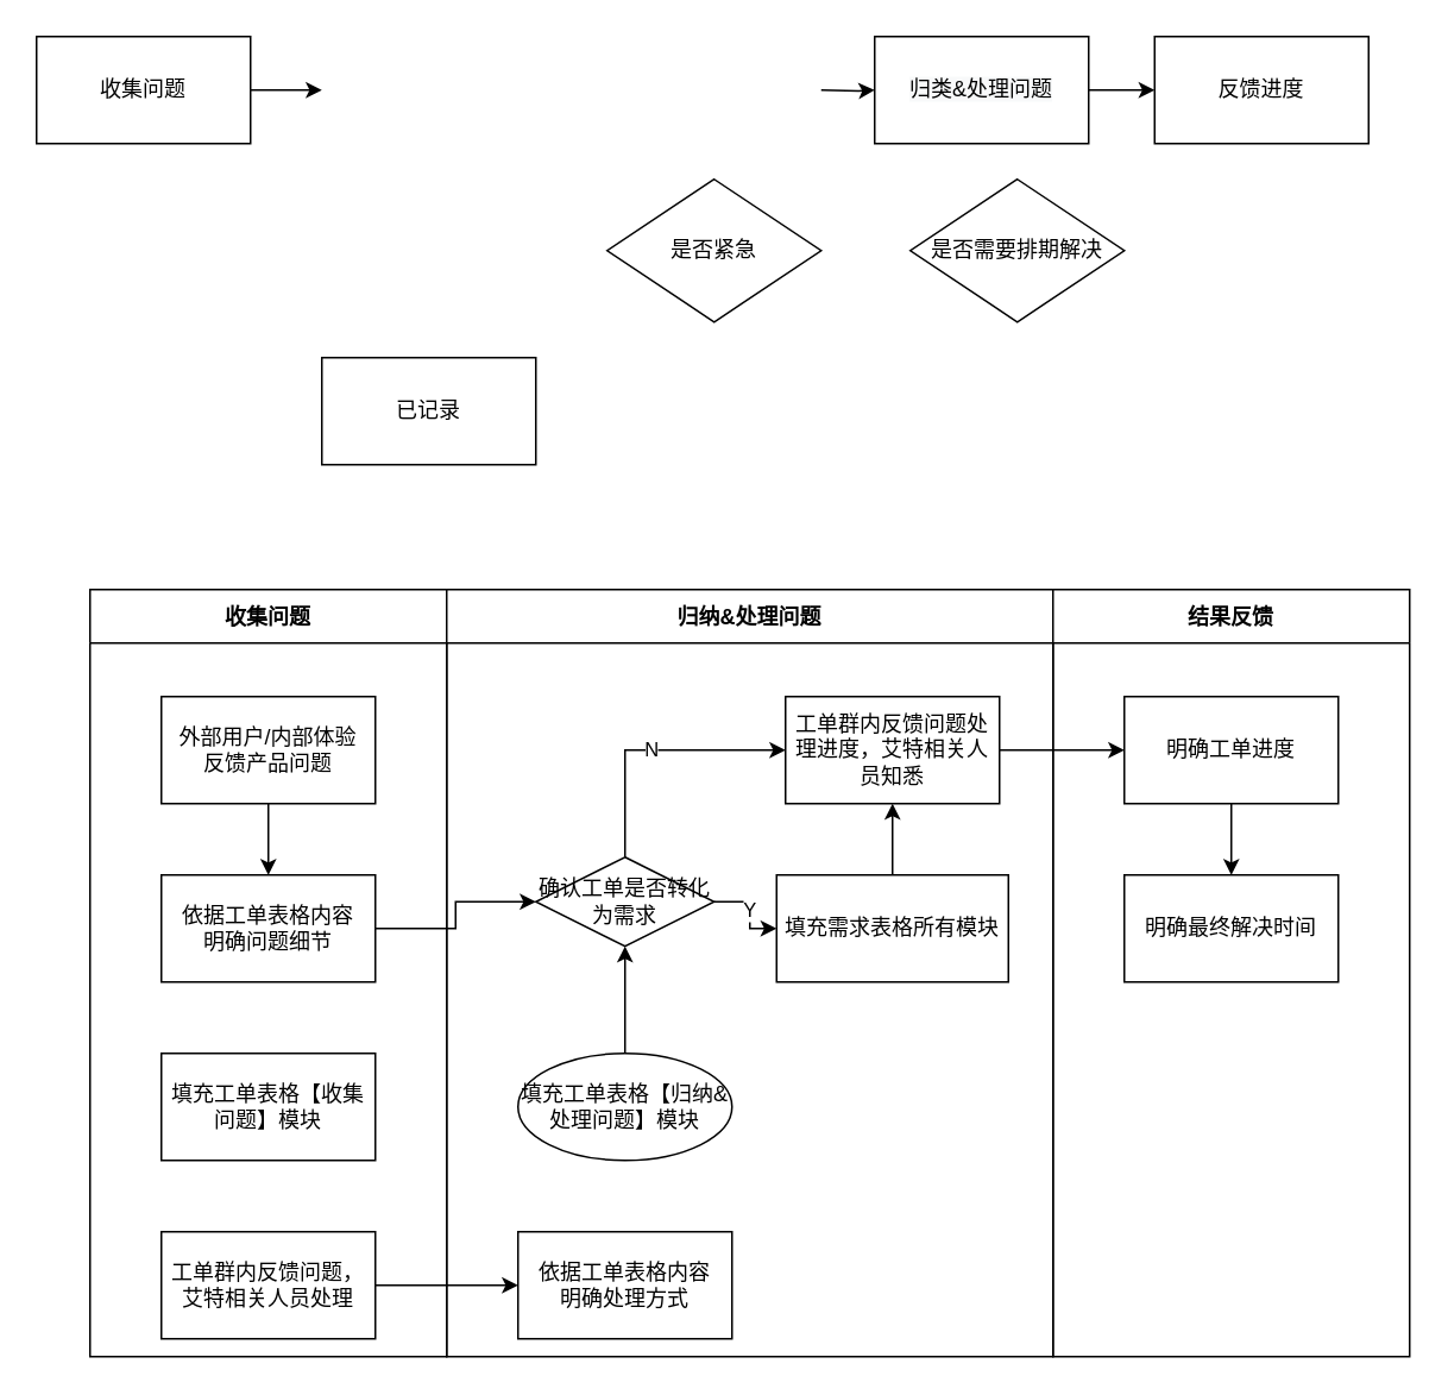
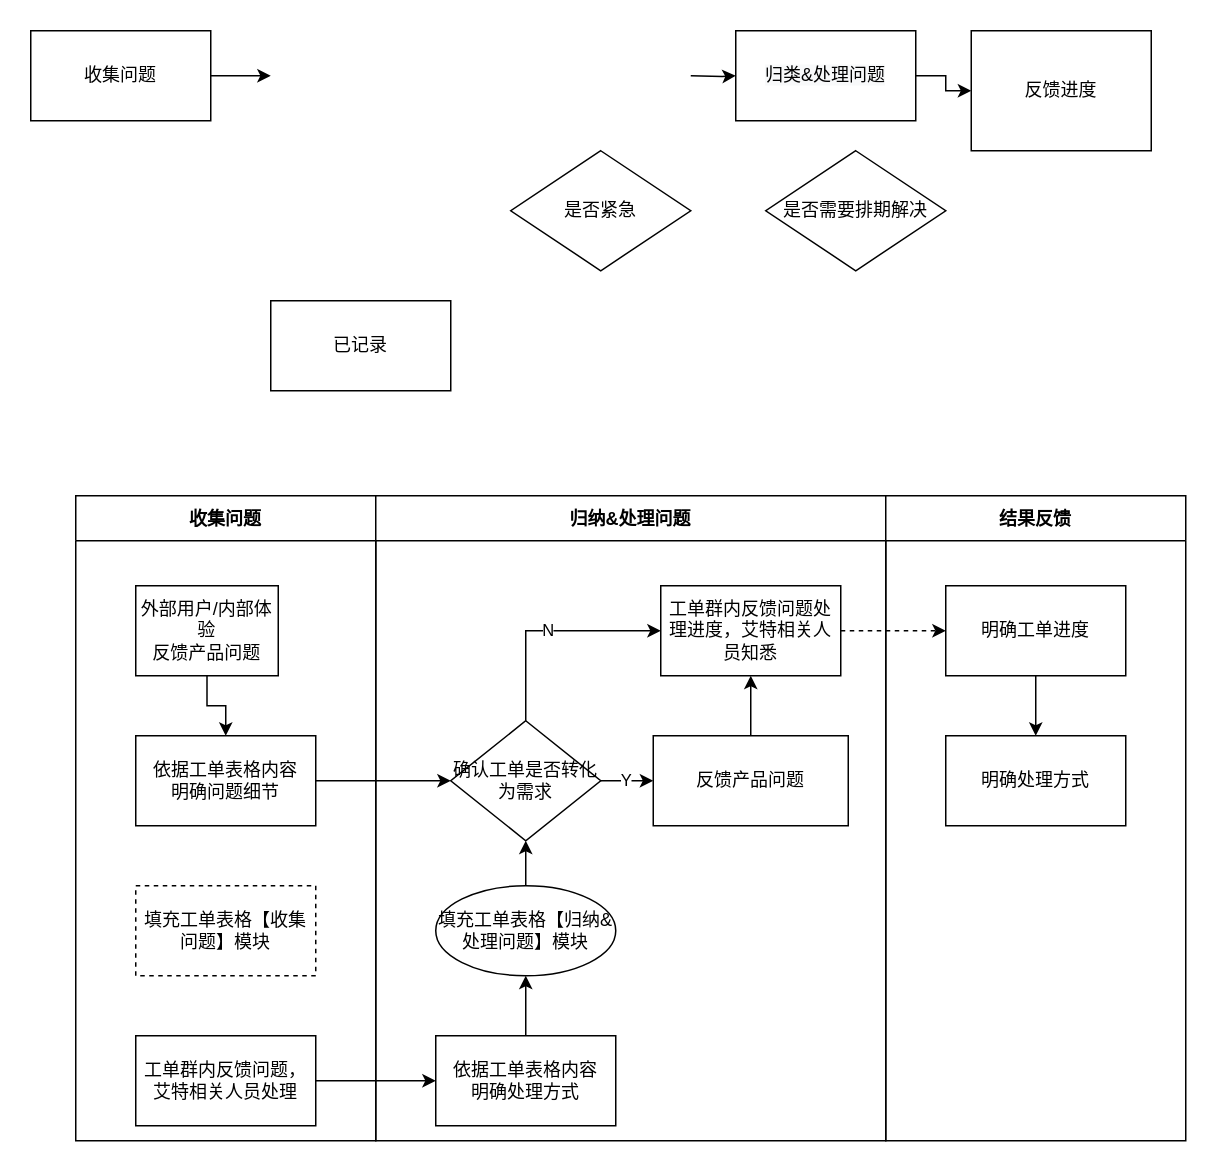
- <mxCell id="8" value="反馈进度" style="rounded=0;whiteSpace=wrap;html=1;" vertex="1" parent="1"><mxGeometry x="647" y="20" width="120" height="60" as="geometry" /></mxCell>
+ <mxCell id="8" value="反馈进度" style="rounded=0;whiteSpace=wrap;html=1;" vertex="1" parent="1"><mxGeometry x="647" y="20" width="120" height="80" as="geometry" /></mxCell>
- <mxCell id="13" value="外部用户/内部体验&lt;br&gt;反馈产品问题" style="rounded=0;whiteSpace=wrap;html=1;" vertex="1" parent="11"><mxGeometry x="40" y="60" width="120" height="60" as="geometry" /></mxCell>
+ <mxCell id="13" value="外部用户/内部体验&lt;br&gt;反馈产品问题" style="rounded=0;whiteSpace=wrap;html=1;" vertex="1" parent="11"><mxGeometry x="40" y="60" width="95" height="60" as="geometry" /></mxCell>
- <mxCell id="34" value="" style="edgeStyle=orthogonalEdgeStyle;rounded=0;orthogonalLoop=1;jettySize=auto;html=1;" edge="1" parent="1" source="19" target="31"><mxGeometry relative="1" as="geometry" /></mxCell>
+ <mxCell id="34" value="" style="edgeStyle=orthogonalEdgeStyle;rounded=0;orthogonalLoop=1;jettySize=auto;html=1;dashed=1;" edge="1" parent="1" source="19" target="31"><mxGeometry relative="1" as="geometry" /></mxCell>
- <mxCell id="24" value="&lt;span&gt;确认工单是否转化为需求&lt;/span&gt;" style="rhombus;whiteSpace=wrap;html=1;" vertex="1" parent="18"><mxGeometry x="50" y="150" width="100" height="50" as="geometry" /></mxCell>
+ <mxCell id="24" value="&lt;span&gt;确认工单是否转化为需求&lt;/span&gt;" style="rhombus;whiteSpace=wrap;html=1;" vertex="1" parent="18"><mxGeometry x="50" y="150" width="100" height="80" as="geometry" /></mxCell>
- <mxCell id="28" value="&lt;span&gt;填充需求表格所有模块&lt;/span&gt;" style="rounded=0;whiteSpace=wrap;html=1;" vertex="1" parent="18"><mxGeometry x="185" y="160" width="130" height="60" as="geometry" /></mxCell>
+ <mxCell id="28" value="&lt;span&gt;反馈产品问题&lt;/span&gt;" style="rounded=0;whiteSpace=wrap;html=1;" vertex="1" parent="18"><mxGeometry x="185" y="160" width="130" height="60" as="geometry" /></mxCell>
- <mxCell id="32" value="明确最终解决时间" style="rounded=0;whiteSpace=wrap;html=1;" vertex="1" parent="29"><mxGeometry x="40" y="160" width="120" height="60" as="geometry" /></mxCell>
+ <mxCell id="32" value="明确处理方式" style="rounded=0;whiteSpace=wrap;html=1;" vertex="1" parent="29"><mxGeometry x="40" y="160" width="120" height="60" as="geometry" /></mxCell>
- <mxCell id="15" value="填充工单表格【收集问题】模块" style="rounded=0;whiteSpace=wrap;html=1;" vertex="1" parent="1"><mxGeometry x="90" y="590" width="120" height="60" as="geometry" /></mxCell>
+ <mxCell id="15" value="填充工单表格【收集问题】模块" style="rounded=0;whiteSpace=wrap;html=1;dashed=1;" vertex="1" parent="1"><mxGeometry x="90" y="590" width="120" height="60" as="geometry" /></mxCell>
+ <mxCell id="25" value="" style="edgeStyle=orthogonalEdgeStyle;rounded=0;orthogonalLoop=1;jettySize=auto;html=1;" edge="1" parent="18" source="26" target="21"><mxGeometry relative="1" as="geometry" /></mxCell>
